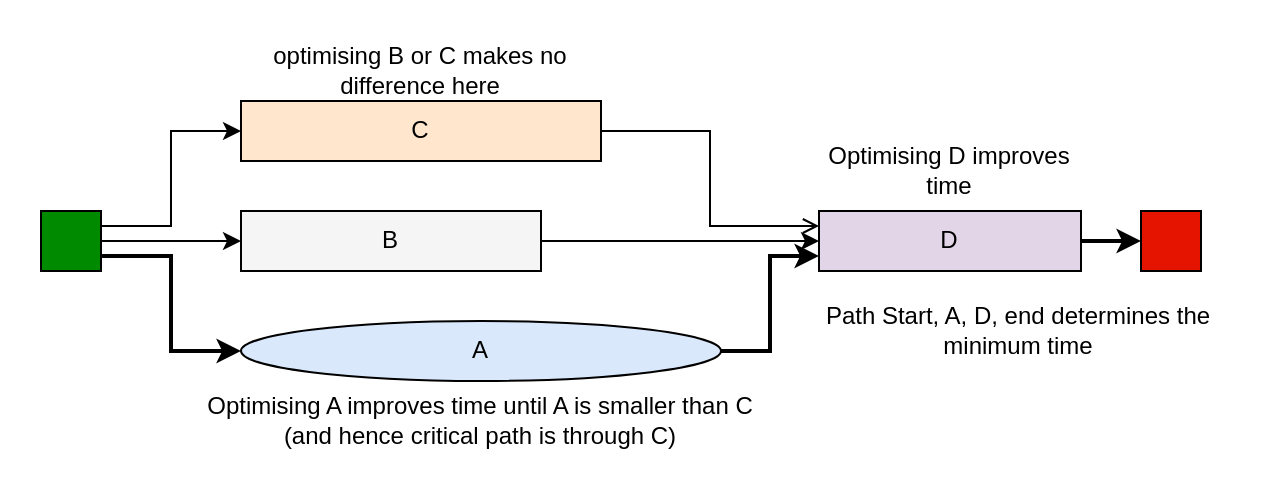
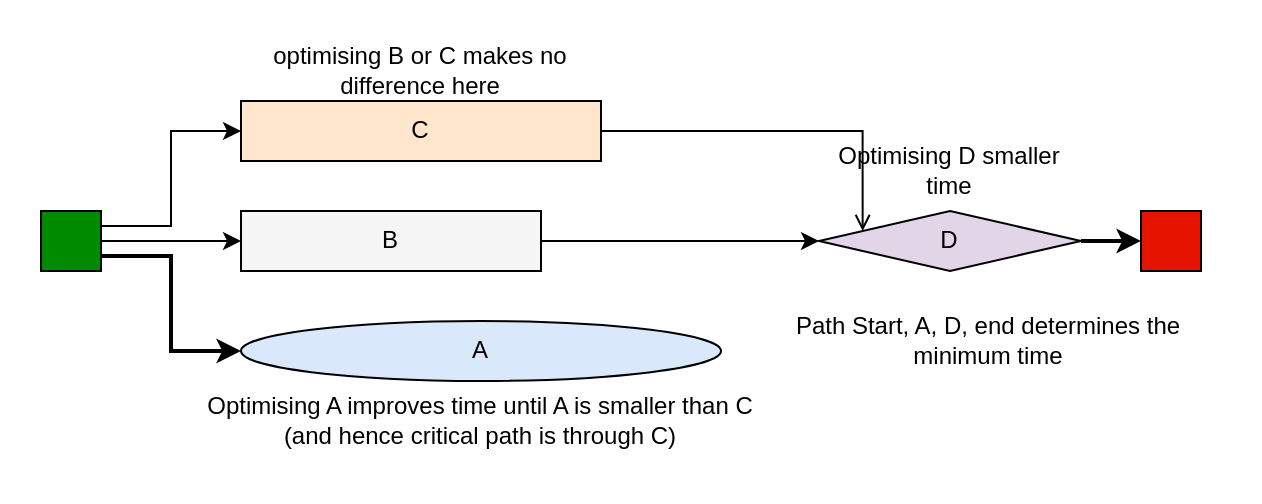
- <mxCell id="17" value="Optimising D improves time" style="text;html=1;strokeColor=none;fillColor=none;align=center;verticalAlign=middle;whiteSpace=wrap;rounded=0;" vertex="1" parent="1"><mxGeometry x="409" y="70" width="131" height="30" as="geometry" /></mxCell>
+ <mxCell id="17" value="Optimising D smaller time" style="text;html=1;strokeColor=none;fillColor=none;align=center;verticalAlign=middle;whiteSpace=wrap;rounded=0;" vertex="1" parent="1"><mxGeometry x="409" y="70" width="131" height="30" as="geometry" /></mxCell>
- <mxCell id="13" value="D" style="rounded=0;whiteSpace=wrap;html=1;strokeColor=#000000;fillColor=#e1d5e7;" vertex="1" parent="1"><mxGeometry x="409" y="105" width="131" height="30" as="geometry" /></mxCell>
+ <mxCell id="13" value="D" style="rhombus;whiteSpace=wrap;html=1;strokeColor=#000000;fillColor=#e1d5e7;" vertex="1" parent="1"><mxGeometry x="409" y="105" width="131" height="30" as="geometry" /></mxCell>
- <mxCell id="6" style="edgeStyle=orthogonalEdgeStyle;rounded=0;orthogonalLoop=1;jettySize=auto;html=1;exitX=1;exitY=0.5;exitDx=0;exitDy=0;entryX=0;entryY=0.75;entryDx=0;entryDy=0;strokeWidth=2;" edge="1" parent="1" source="7" target="13"><mxGeometry relative="1" as="geometry" /></mxCell>
- <mxCell id="16" value="Path Start, A, D, end determines the minimum time" style="text;html=1;strokeColor=none;fillColor=none;align=center;verticalAlign=middle;whiteSpace=wrap;rounded=0;" vertex="1" parent="1"><mxGeometry x="409" y="150" width="200" height="30" as="geometry" /></mxCell>
+ <mxCell id="16" value="Path Start, A, D, end determines the minimum time" style="text;html=1;strokeColor=none;fillColor=none;align=center;verticalAlign=middle;whiteSpace=wrap;rounded=0;" vertex="1" parent="1"><mxGeometry x="394" y="155" width="200" height="30" as="geometry" /></mxCell>
